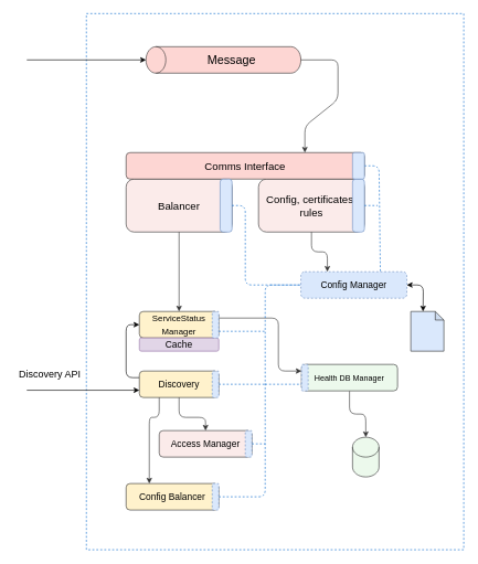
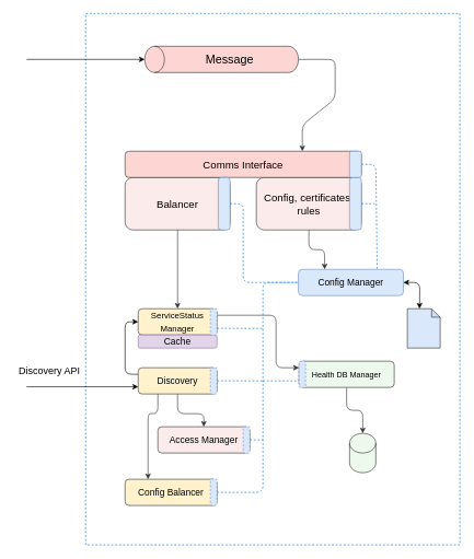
- <mxCell id="16" value="&lt;font style=&quot;font-size: 14px;&quot;&gt;Config Manager&lt;/font&gt;" style="rounded=1;whiteSpace=wrap;html=1;fontSize=16;fillColor=#dae8fc;strokeColor=#6c8ebf;dashed=1;" parent="1" vertex="1"><mxGeometry x="454" y="410" width="160" height="40" as="geometry" /></mxCell>
+ <mxCell id="16" value="&lt;font style=&quot;font-size: 14px;&quot;&gt;Config Manager&lt;/font&gt;" style="rounded=1;whiteSpace=wrap;html=1;fontSize=16;fillColor=#dae8fc;strokeColor=#6c8ebf;" parent="1" vertex="1"><mxGeometry x="454" y="410" width="160" height="40" as="geometry" /></mxCell>
